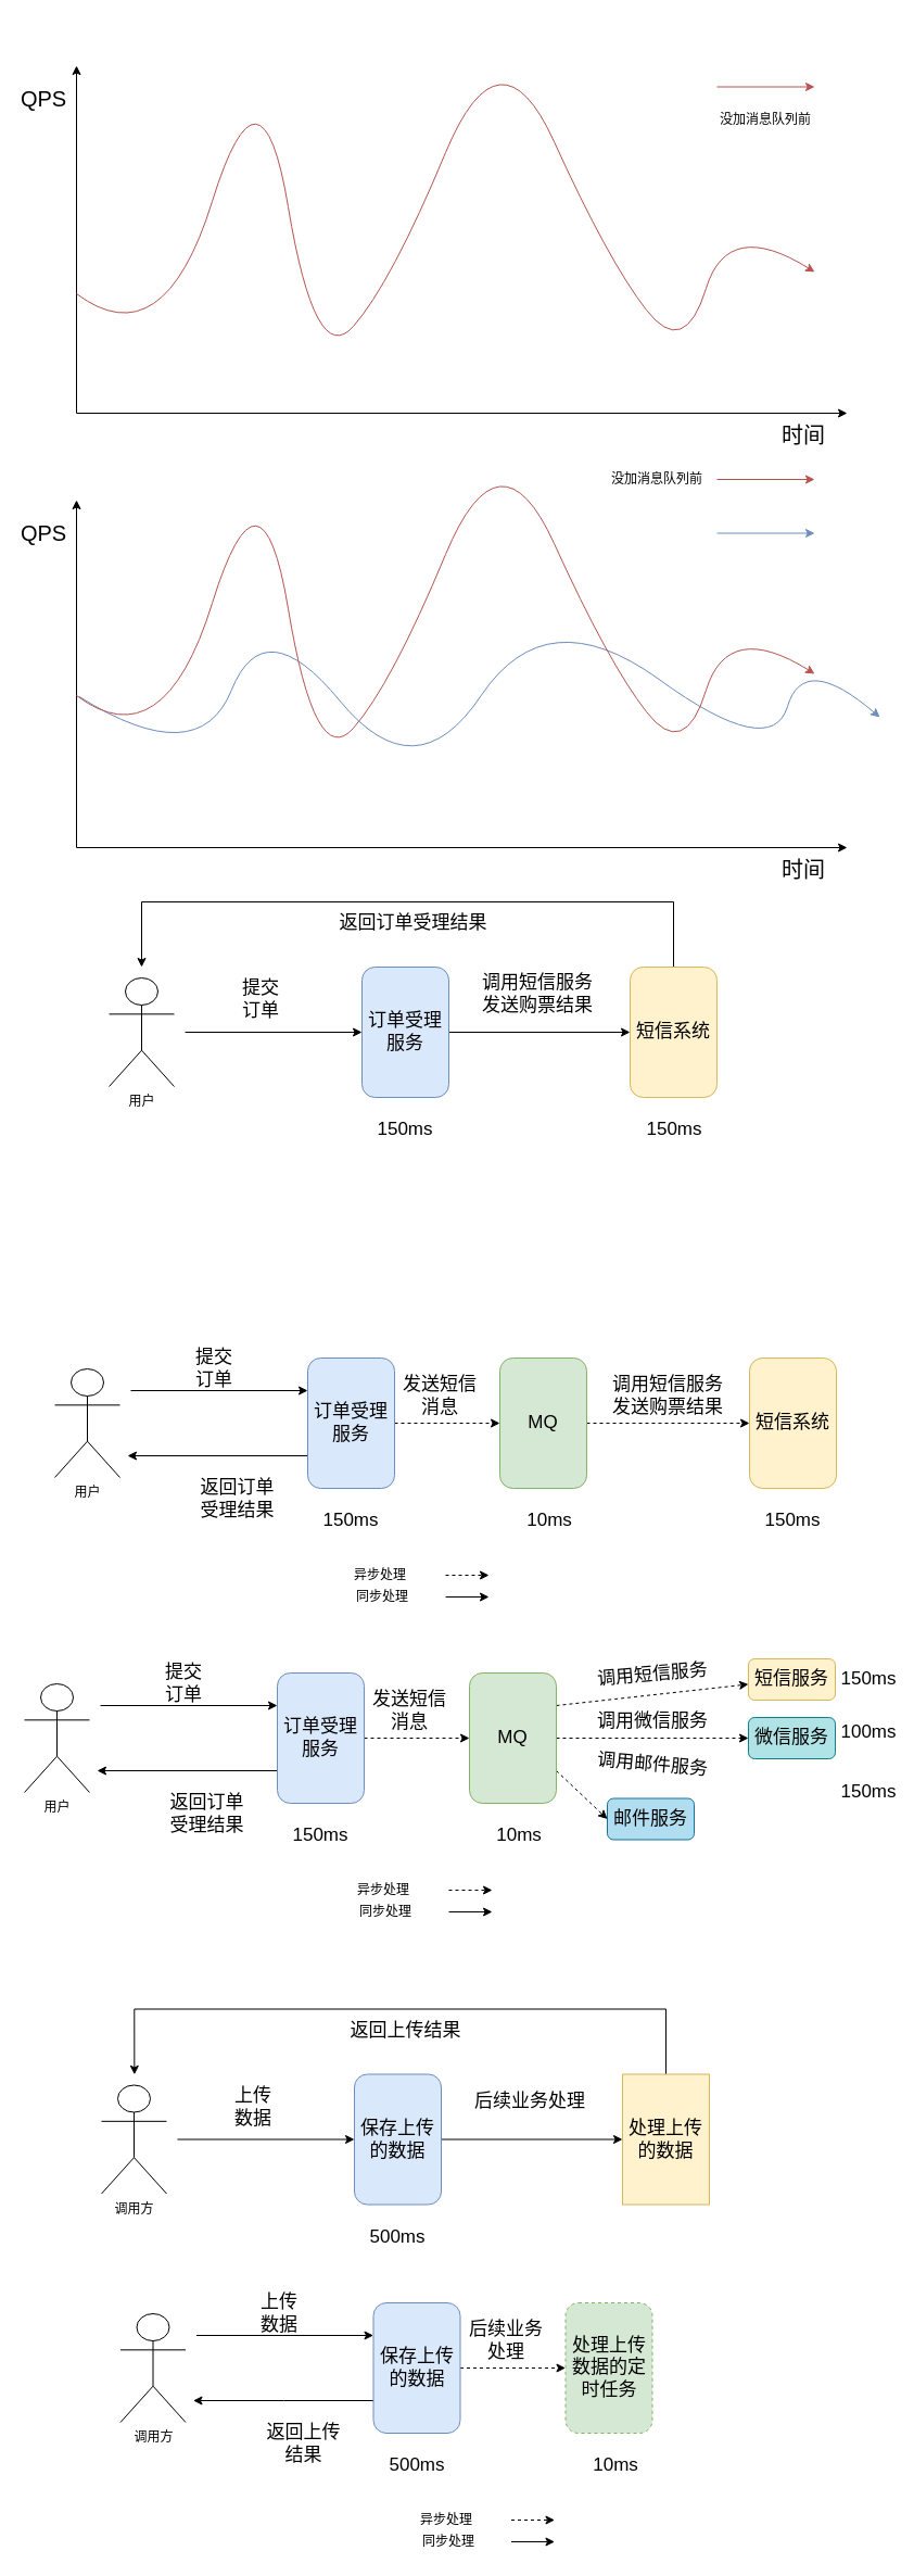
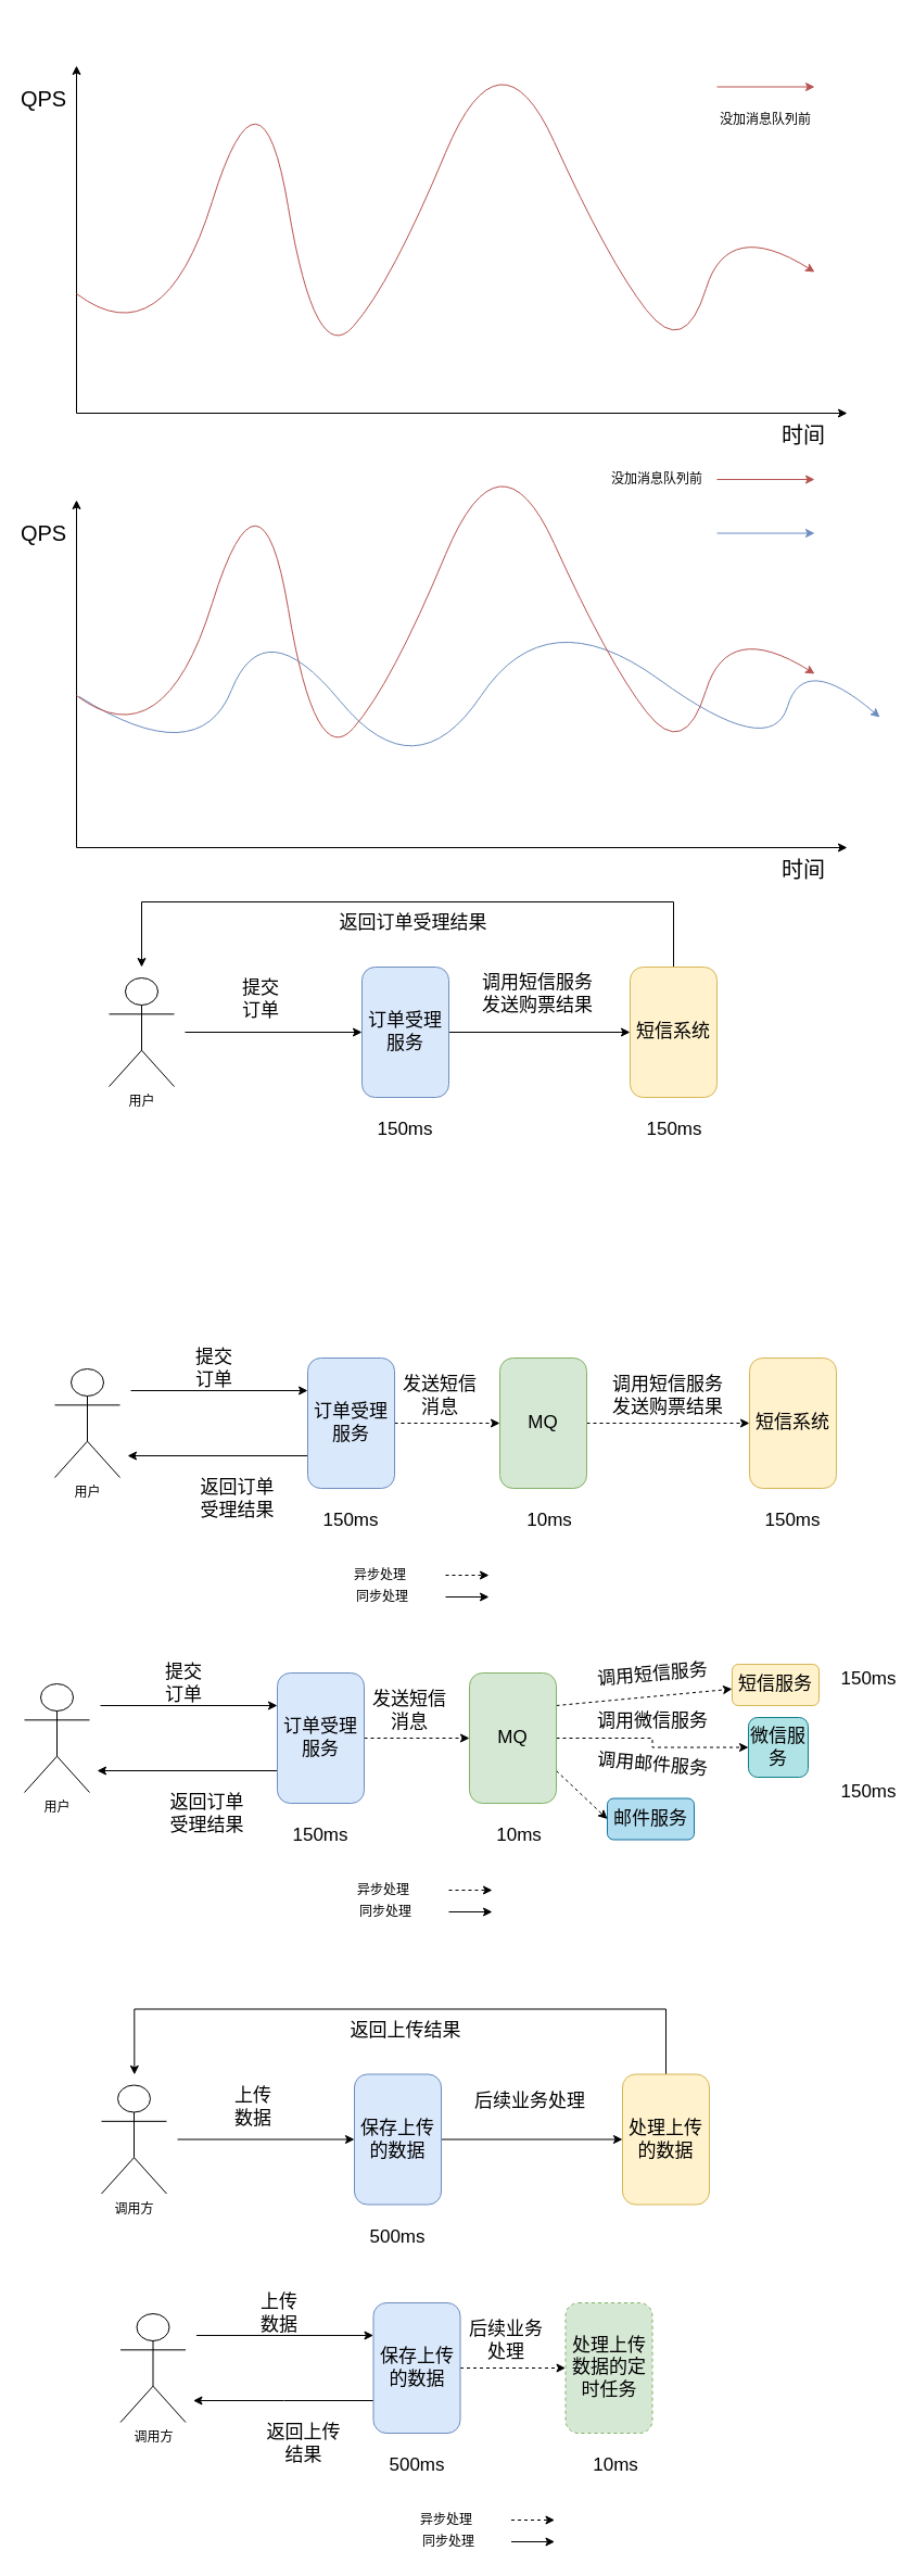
- <mxCell id="56" value="短信服务" style="rounded=1;whiteSpace=wrap;html=1;fontSize=17;fillColor=#fff2cc;strokeColor=#d6b656;" vertex="1" parent="1"><mxGeometry x="689" y="1527" width="80" height="38" as="geometry" /></mxCell>
+ <mxCell id="56" value="短信服务" style="rounded=1;whiteSpace=wrap;html=1;fontSize=17;fillColor=#fff2cc;strokeColor=#d6b656;" vertex="1" parent="1"><mxGeometry x="674" y="1532" width="80" height="38" as="geometry" /></mxCell>
- <mxCell id="74" value="100ms" style="text;html=1;strokeColor=none;fillColor=none;align=center;verticalAlign=middle;whiteSpace=wrap;rounded=0;fontSize=17;" vertex="1" parent="1"><mxGeometry x="780" y="1585" width="40" height="20" as="geometry" /></mxCell>
- <mxCell id="69" value="微信服务" style="rounded=1;whiteSpace=wrap;html=1;fontSize=17;fillColor=#b0e3e6;strokeColor=#0e8088;" vertex="1" parent="1"><mxGeometry x="689" y="1581" width="80" height="38" as="geometry" /></mxCell>
+ <mxCell id="69" value="微信服务" style="rounded=1;whiteSpace=wrap;html=1;fontSize=17;fillColor=#b0e3e6;strokeColor=#0e8088;" vertex="1" parent="1"><mxGeometry x="689" y="1581" width="55" height="55" as="geometry" /></mxCell>
- <mxCell id="79" value="处理上传的数据" style="whiteSpace=wrap;html=1;fontSize=17;fillColor=#fff2cc;strokeColor=#d6b656;rounded=0;" vertex="1" parent="1"><mxGeometry x="573" y="1909.5" width="80" height="120" as="geometry" /></mxCell>
+ <mxCell id="79" value="处理上传的数据" style="rounded=1;whiteSpace=wrap;html=1;fontSize=17;fillColor=#fff2cc;strokeColor=#d6b656;" vertex="1" parent="1"><mxGeometry x="573" y="1909.5" width="80" height="120" as="geometry" /></mxCell>
